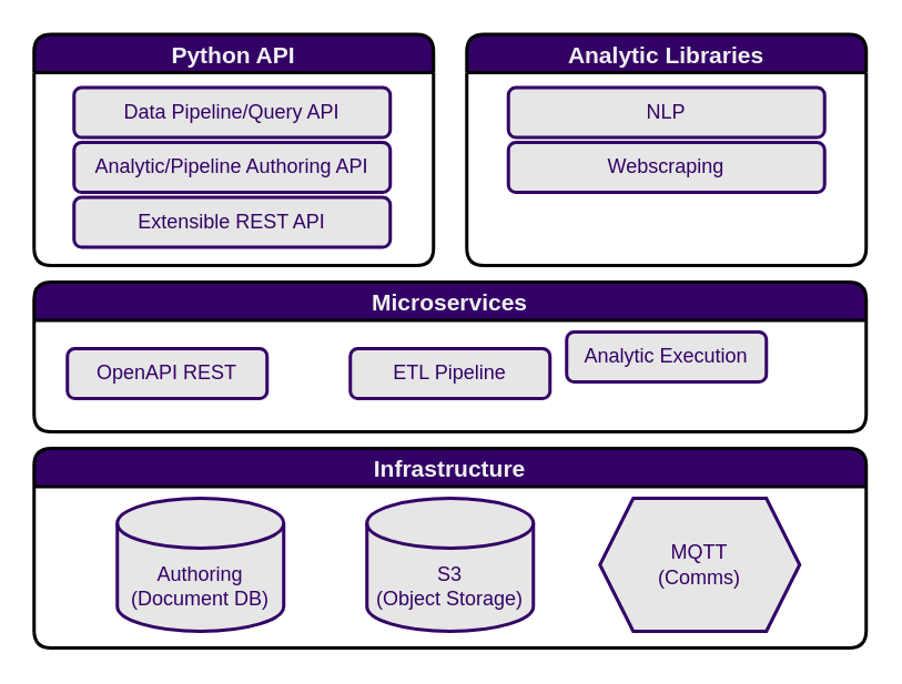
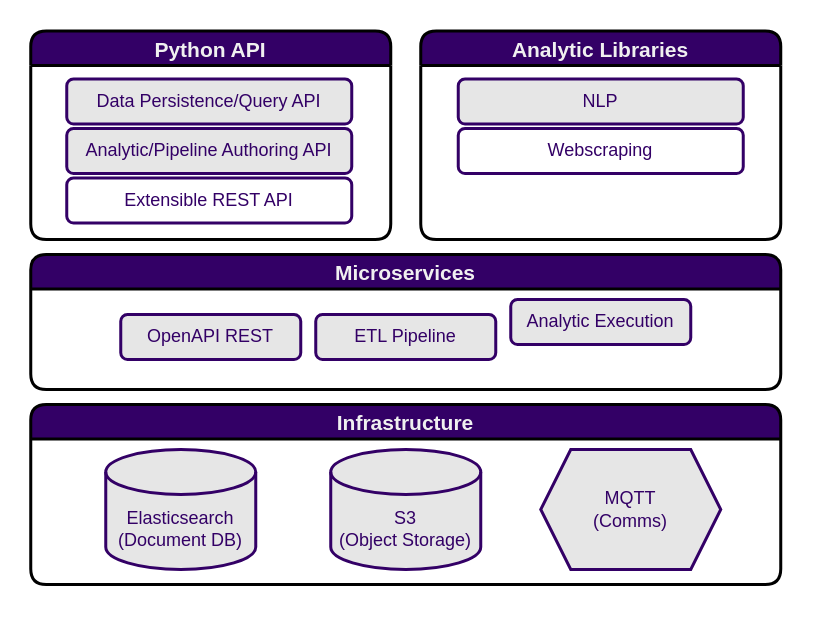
- <mxCell id="3" value="&lt;span style=&quot;text-align: left&quot;&gt;Data Pipeline/Query API&lt;/span&gt;" style="rounded=1;whiteSpace=wrap;html=1;strokeWidth=2;fillColor=#E6E6E6;fontColor=#330066;strokeColor=#330066;" parent="2" vertex="1"><mxGeometry x="24" y="32" width="190" height="30" as="geometry" /></mxCell>
+ <mxCell id="3" value="&lt;span style=&quot;text-align: left&quot;&gt;Data Persistence/Query API&lt;/span&gt;" style="rounded=1;whiteSpace=wrap;html=1;strokeWidth=2;fillColor=#E6E6E6;fontColor=#330066;strokeColor=#330066;" parent="2" vertex="1"><mxGeometry x="24" y="32" width="190" height="30" as="geometry" /></mxCell>
- <mxCell id="8" value="&lt;span style=&quot;text-align: left&quot;&gt;Webscraping&lt;/span&gt;" style="rounded=1;whiteSpace=wrap;html=1;strokeWidth=2;fillColor=#E6E6E6;fontColor=#330066;strokeColor=#330066;" parent="6" vertex="1"><mxGeometry x="25" y="65" width="190" height="30" as="geometry" /></mxCell>
+ <mxCell id="8" value="&lt;span style=&quot;text-align: left&quot;&gt;Webscraping&lt;/span&gt;" style="rounded=1;whiteSpace=wrap;html=1;strokeWidth=2;fillColor=#ffffff;fontColor=#330066;strokeColor=#330066;" parent="6" vertex="1"><mxGeometry x="25" y="65" width="190" height="30" as="geometry" /></mxCell>
- <mxCell id="5" value="&lt;span style=&quot;text-align: left&quot;&gt;Extensible REST API&lt;/span&gt;" style="rounded=1;whiteSpace=wrap;html=1;strokeWidth=2;fillColor=#E6E6E6;fontColor=#330066;strokeColor=#330066;" parent="2" vertex="1"><mxGeometry x="24" y="98" width="190" height="30" as="geometry" /></mxCell>
+ <mxCell id="5" value="&lt;span style=&quot;text-align: left&quot;&gt;Extensible REST API&lt;/span&gt;" style="rounded=1;whiteSpace=wrap;html=1;strokeWidth=2;fillColor=#ffffff;fontColor=#330066;strokeColor=#330066;" parent="2" vertex="1"><mxGeometry x="24" y="98" width="190" height="30" as="geometry" /></mxCell>
- <mxCell id="10" value="OpenAPI REST" style="rounded=1;whiteSpace=wrap;html=1;strokeWidth=2;fillColor=#E6E6E6;fontColor=#330066;strokeColor=#330066;" parent="9" vertex="1"><mxGeometry x="20" y="40" width="120" height="30" as="geometry" /></mxCell>
+ <mxCell id="10" value="OpenAPI REST" style="rounded=1;whiteSpace=wrap;html=1;strokeWidth=2;fillColor=#E6E6E6;fontColor=#330066;strokeColor=#330066;" parent="9" vertex="1"><mxGeometry x="60" y="40" width="120" height="30" as="geometry" /></mxCell>
- <mxCell id="14" value="Authoring&lt;br&gt;(Document DB)" style="shape=cylinder3;whiteSpace=wrap;html=1;boundedLbl=1;backgroundOutline=1;size=15;strokeWidth=2;fillColor=#E6E6E6;fontColor=#330066;strokeColor=#330066;" parent="13" vertex="1"><mxGeometry x="50" y="30" width="100" height="80" as="geometry" /></mxCell>
+ <mxCell id="14" value="Elasticsearch&lt;br&gt;(Document DB)" style="shape=cylinder3;whiteSpace=wrap;html=1;boundedLbl=1;backgroundOutline=1;size=15;strokeWidth=2;fillColor=#E6E6E6;fontColor=#330066;strokeColor=#330066;" parent="13" vertex="1"><mxGeometry x="50" y="30" width="100" height="80" as="geometry" /></mxCell>
